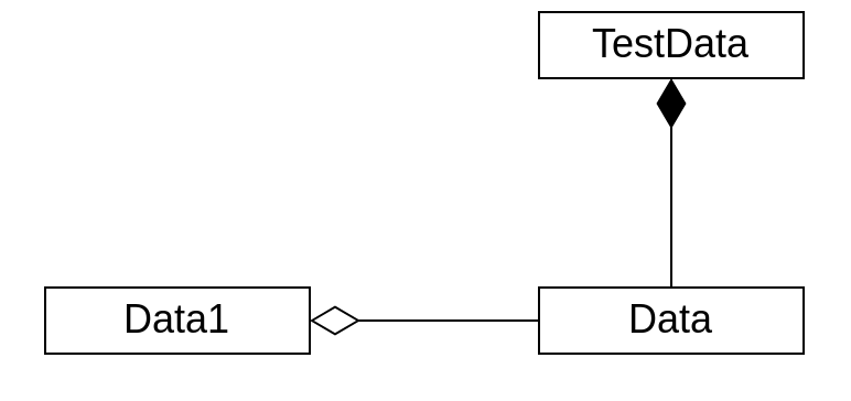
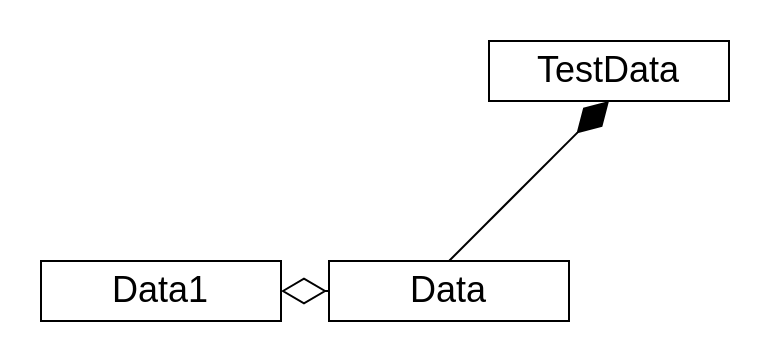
- <mxCell id="5" value="&lt;font style=&quot;font-size: 18px;&quot;&gt;TestData&lt;/font&gt;" style="rounded=0;whiteSpace=wrap;html=1;" vertex="1" parent="1"><mxGeometry x="244" y="5" width="120" height="30" as="geometry" /></mxCell>
+ <mxCell id="5" value="&lt;font style=&quot;font-size: 18px;&quot;&gt;TestData&lt;/font&gt;" style="rounded=0;whiteSpace=wrap;html=1;" vertex="1" parent="1"><mxGeometry x="244" y="20" width="120" height="30" as="geometry" /></mxCell>
- <mxCell id="2" value="&lt;font style=&quot;font-size: 18px;&quot;&gt;Data&lt;/font&gt;" style="rounded=0;whiteSpace=wrap;html=1;" vertex="1" parent="1"><mxGeometry x="244" y="130" width="120" height="30" as="geometry" /></mxCell>
+ <mxCell id="2" value="&lt;font style=&quot;font-size: 18px;&quot;&gt;Data&lt;/font&gt;" style="rounded=0;whiteSpace=wrap;html=1;" vertex="1" parent="1"><mxGeometry x="164" y="130" width="120" height="30" as="geometry" /></mxCell>
